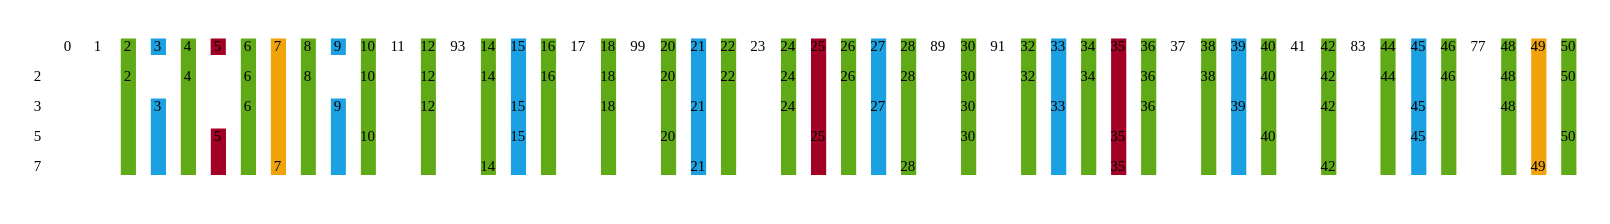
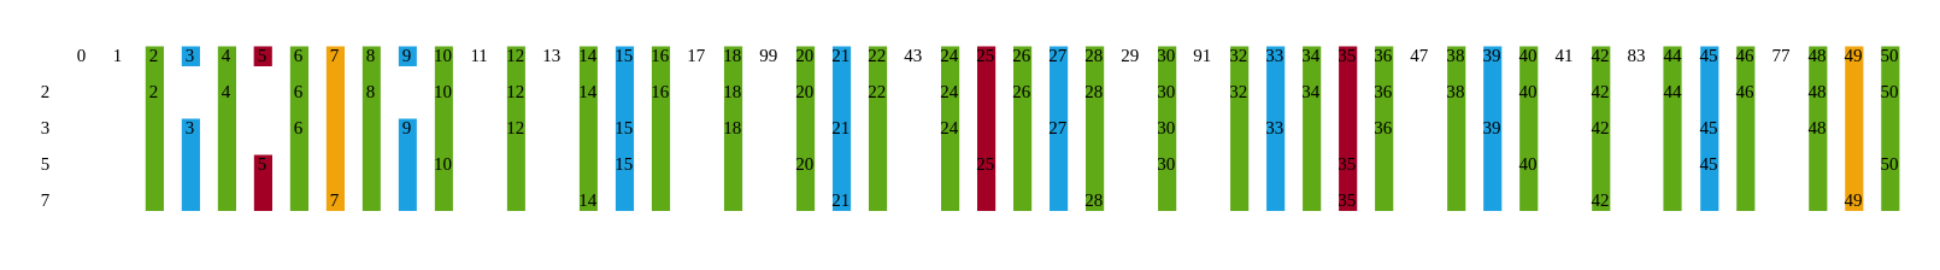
- <mxCell id="57" value="93" style="text;html=1;strokeColor=none;fillColor=none;align=center;verticalAlign=middle;whiteSpace=wrap;rounded=0;fontFamily=Source Han Sans HW;fontSize=10;" vertex="1" parent="1"><mxGeometry x="300" y="20" width="10" height="20" as="geometry" /></mxCell>
+ <mxCell id="57" value="13" style="text;html=1;strokeColor=none;fillColor=none;align=center;verticalAlign=middle;whiteSpace=wrap;rounded=0;fontFamily=Source Han Sans HW;fontSize=10;" vertex="1" parent="1"><mxGeometry x="300" y="20" width="10" height="20" as="geometry" /></mxCell>
- <mxCell id="67" value="23" style="text;html=1;strokeColor=none;fillColor=none;align=center;verticalAlign=middle;whiteSpace=wrap;rounded=0;fontFamily=Source Han Sans HW;fontSize=10;" vertex="1" parent="1"><mxGeometry x="500" y="20" width="10" height="20" as="geometry" /></mxCell>
+ <mxCell id="67" value="43" style="text;html=1;strokeColor=none;fillColor=none;align=center;verticalAlign=middle;whiteSpace=wrap;rounded=0;fontFamily=Source Han Sans HW;fontSize=10;" vertex="1" parent="1"><mxGeometry x="500" y="20" width="10" height="20" as="geometry" /></mxCell>
- <mxCell id="73" value="89" style="text;html=1;strokeColor=none;fillColor=none;align=center;verticalAlign=middle;whiteSpace=wrap;rounded=0;fontFamily=Source Han Sans HW;fontSize=10;" vertex="1" parent="1"><mxGeometry x="620" y="20" width="10" height="20" as="geometry" /></mxCell>
+ <mxCell id="73" value="29" style="text;html=1;strokeColor=none;fillColor=none;align=center;verticalAlign=middle;whiteSpace=wrap;rounded=0;fontFamily=Source Han Sans HW;fontSize=10;" vertex="1" parent="1"><mxGeometry x="620" y="20" width="10" height="20" as="geometry" /></mxCell>
- <mxCell id="81" value="37" style="text;html=1;strokeColor=none;fillColor=none;align=center;verticalAlign=middle;whiteSpace=wrap;rounded=0;fontFamily=Source Han Sans HW;fontSize=10;" vertex="1" parent="1"><mxGeometry x="780" y="20" width="10" height="20" as="geometry" /></mxCell>
+ <mxCell id="81" value="47" style="text;html=1;strokeColor=none;fillColor=none;align=center;verticalAlign=middle;whiteSpace=wrap;rounded=0;fontFamily=Source Han Sans HW;fontSize=10;" vertex="1" parent="1"><mxGeometry x="780" y="20" width="10" height="20" as="geometry" /></mxCell>
